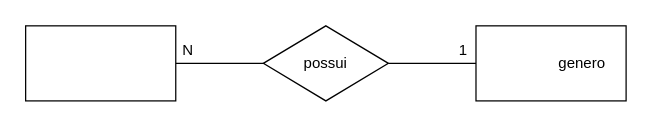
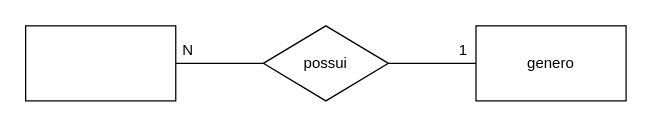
- <mxCell id="7" value="genero" style="text;html=1;strokeColor=none;fillColor=none;align=center;verticalAlign=middle;whiteSpace=wrap;rounded=0;" vertex="1" parent="1"><mxGeometry x="445" y="40" width="40" height="20" as="geometry" /></mxCell>
+ <mxCell id="7" value="genero" style="text;html=1;strokeColor=none;fillColor=none;align=center;verticalAlign=middle;whiteSpace=wrap;rounded=0;" vertex="1" parent="1"><mxGeometry x="420" y="40" width="40" height="20" as="geometry" /></mxCell>
